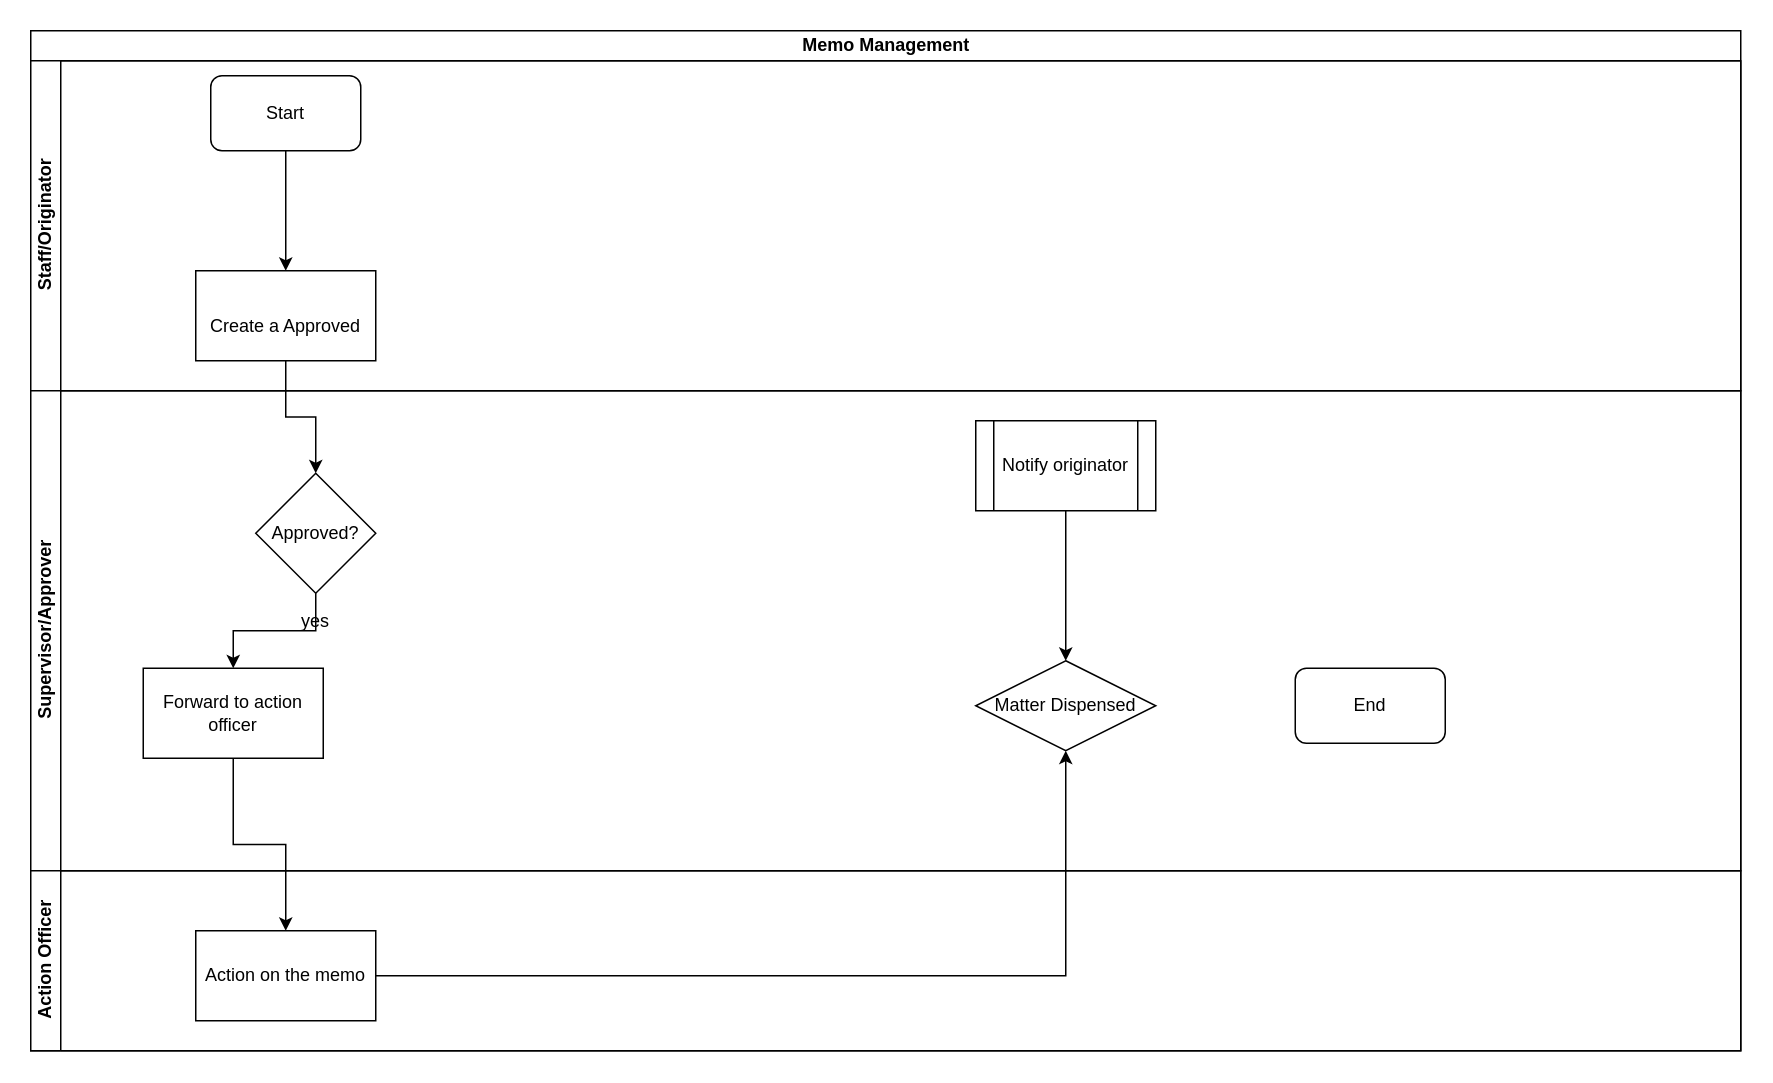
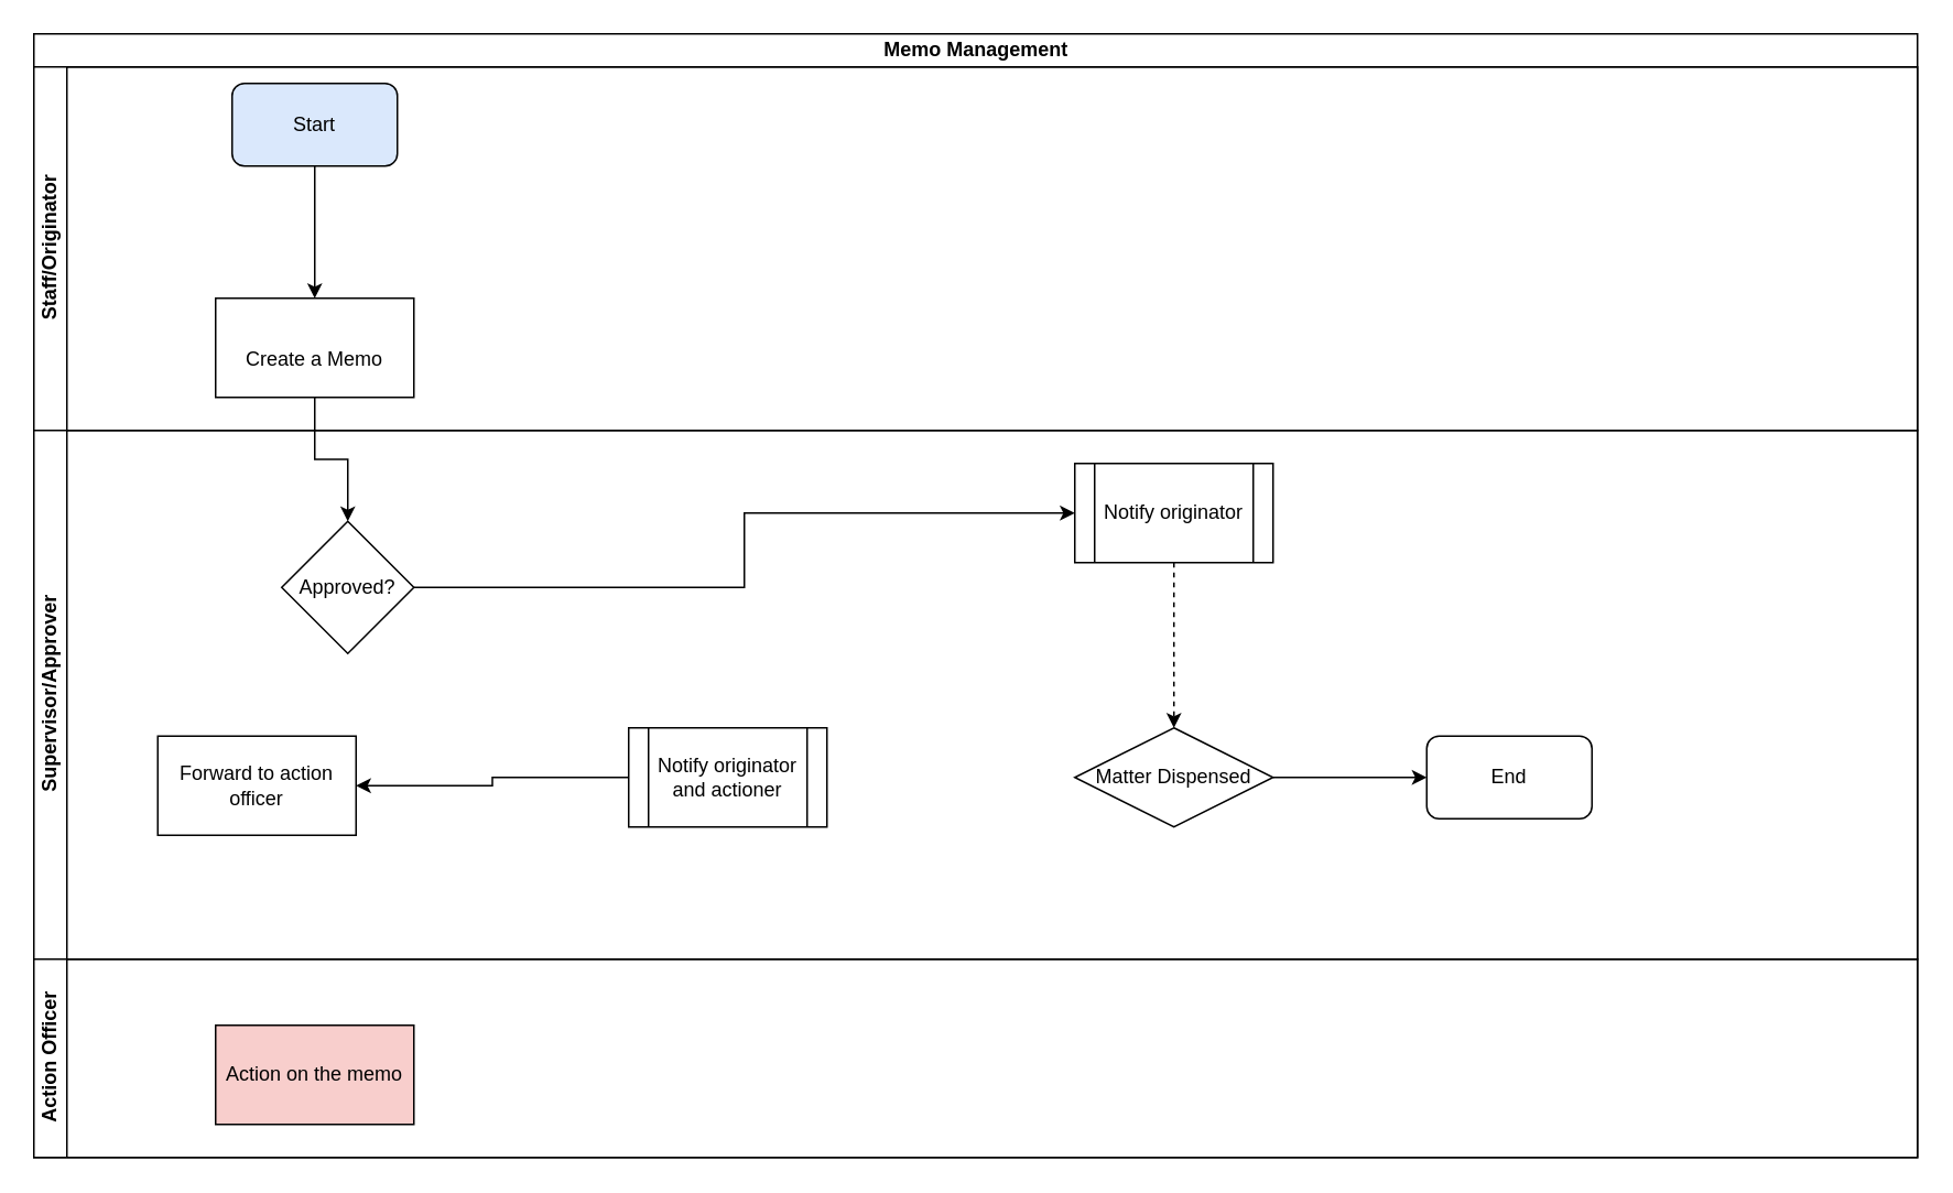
- <mxCell id="4" value="Start" style="rounded=1;whiteSpace=wrap;html=1;" vertex="1" parent="3"><mxGeometry x="120" y="10" width="100" height="50" as="geometry" /></mxCell>
+ <mxCell id="4" value="Start" style="rounded=1;whiteSpace=wrap;html=1;fillColor=#dae8fc;" vertex="1" parent="3"><mxGeometry x="120" y="10" width="100" height="50" as="geometry" /></mxCell>
- <mxCell id="5" value="&lt;br/&gt;&lt;p style=&quot;margin-bottom: 0in ; line-height: 150%&quot;&gt;Create a Approved&lt;/p&gt;&lt;br/&gt;" style="rounded=0;whiteSpace=wrap;html=1;" vertex="1" parent="3"><mxGeometry x="110" y="140" width="120" height="60" as="geometry" /></mxCell>
+ <mxCell id="5" value="&lt;br/&gt;&lt;p style=&quot;margin-bottom: 0in ; line-height: 150%&quot;&gt;Create a Memo&lt;/p&gt;&lt;br/&gt;" style="rounded=0;whiteSpace=wrap;html=1;" vertex="1" parent="3"><mxGeometry x="110" y="140" width="120" height="60" as="geometry" /></mxCell>
- <mxCell id="16" value="" style="edgeStyle=orthogonalEdgeStyle;rounded=0;orthogonalLoop=1;jettySize=auto;html=1;entryX=0.5;entryY=0;entryDx=0;entryDy=0;" edge="1" parent="7" source="8" target="12"><mxGeometry relative="1" as="geometry"><mxPoint x="690" y="160" as="targetPoint" /></mxGeometry></mxCell>
+ <mxCell id="16" value="" style="edgeStyle=orthogonalEdgeStyle;rounded=0;orthogonalLoop=1;jettySize=auto;html=1;entryX=0.5;entryY=0;entryDx=0;entryDy=0;dashed=1;" edge="1" parent="7" source="8" target="12"><mxGeometry relative="1" as="geometry"><mxPoint x="690" y="160" as="targetPoint" /></mxGeometry></mxCell>
- <mxCell id="11" value="yes" style="text;html=1;strokeColor=none;fillColor=none;align=center;verticalAlign=middle;whiteSpace=wrap;rounded=0;" vertex="1" parent="7"><mxGeometry x="170" y="144" width="40" height="20" as="geometry" /></mxCell>
- <mxCell id="10" value="" style="edgeStyle=orthogonalEdgeStyle;rounded=0;orthogonalLoop=1;jettySize=auto;html=1;entryX=0.5;entryY=0;entryDx=0;entryDy=0;" edge="1" parent="7" source="9" target="13"><mxGeometry relative="1" as="geometry"><mxPoint x="360" y="140" as="targetPoint" /></mxGeometry></mxCell>
+ <mxCell id="10" value="" style="edgeStyle=orthogonalEdgeStyle;rounded=0;orthogonalLoop=1;jettySize=auto;html=1;" edge="1" parent="7" source="9" target="8"><mxGeometry relative="1" as="geometry"><mxPoint x="360" y="140" as="targetPoint" /></mxGeometry></mxCell>
+ <mxCell id="14" value="" style="edgeStyle=orthogonalEdgeStyle;rounded=0;orthogonalLoop=1;jettySize=auto;html=1;entryX=1;entryY=0.5;entryDx=0;entryDy=0;" edge="1" parent="7" source="15" target="13"><mxGeometry relative="1" as="geometry"><mxPoint x="310" y="210" as="targetPoint" /></mxGeometry></mxCell>
+ <mxCell id="15" value="Notify originator and actioner" style="shape=process;whiteSpace=wrap;html=1;backgroundOutline=1;" vertex="1" parent="7"><mxGeometry x="360" y="180" width="120" height="60" as="geometry" /></mxCell>
+ <mxCell id="18" value="" style="edgeStyle=orthogonalEdgeStyle;rounded=0;orthogonalLoop=1;jettySize=auto;html=1;entryX=0;entryY=0.5;entryDx=0;entryDy=0;" edge="1" parent="7" source="12" target="17"><mxGeometry relative="1" as="geometry"><mxPoint x="850" y="210" as="targetPoint" /></mxGeometry></mxCell>
- <mxCell id="22" value="" style="edgeStyle=orthogonalEdgeStyle;rounded=0;orthogonalLoop=1;jettySize=auto;html=1;entryX=0.5;entryY=0;entryDx=0;entryDy=0;" edge="1" parent="2" source="13" target="20"><mxGeometry relative="1" as="geometry"><mxPoint x="170" y="560" as="targetPoint" /></mxGeometry></mxCell>
- <mxCell id="20" value="Action on the memo" style="whiteSpace=wrap;html=1;rounded=0;" vertex="1" parent="19"><mxGeometry x="110" y="40" width="120" height="60" as="geometry" /></mxCell>
+ <mxCell id="20" value="Action on the memo" style="whiteSpace=wrap;html=1;rounded=0;fillColor=#f8cecc;" vertex="1" parent="19"><mxGeometry x="110" y="40" width="120" height="60" as="geometry" /></mxCell>
- <mxCell id="23" value="" style="edgeStyle=orthogonalEdgeStyle;rounded=0;orthogonalLoop=1;jettySize=auto;html=1;" edge="1" parent="2" source="20" target="12"><mxGeometry relative="1" as="geometry" /></mxCell>
